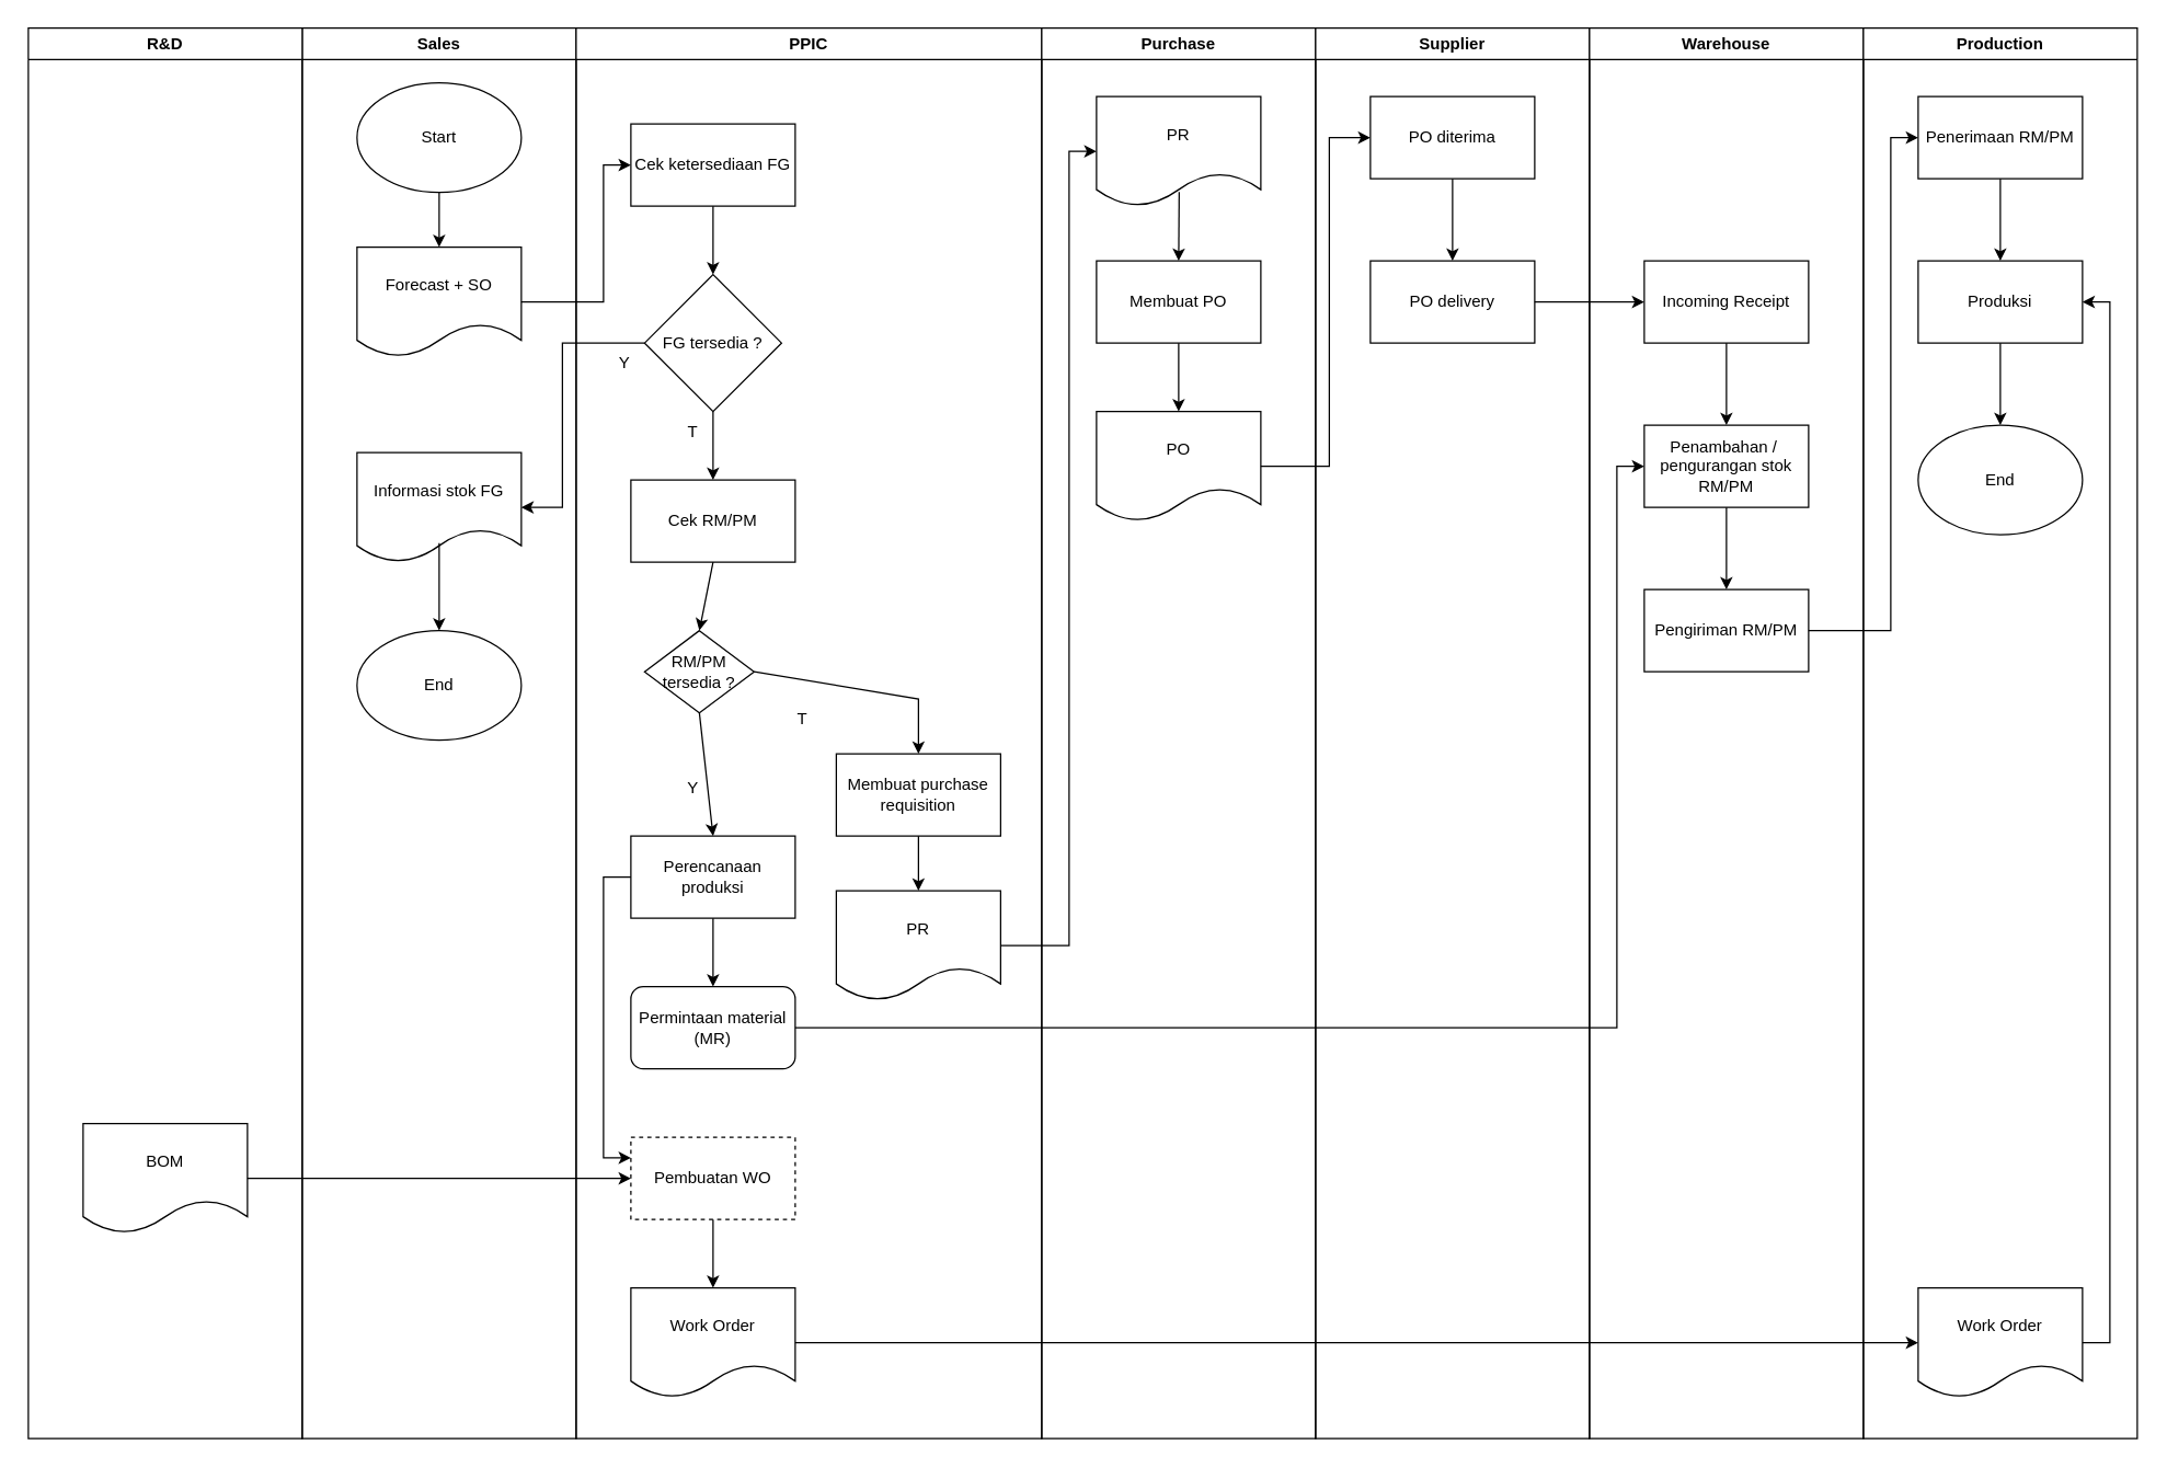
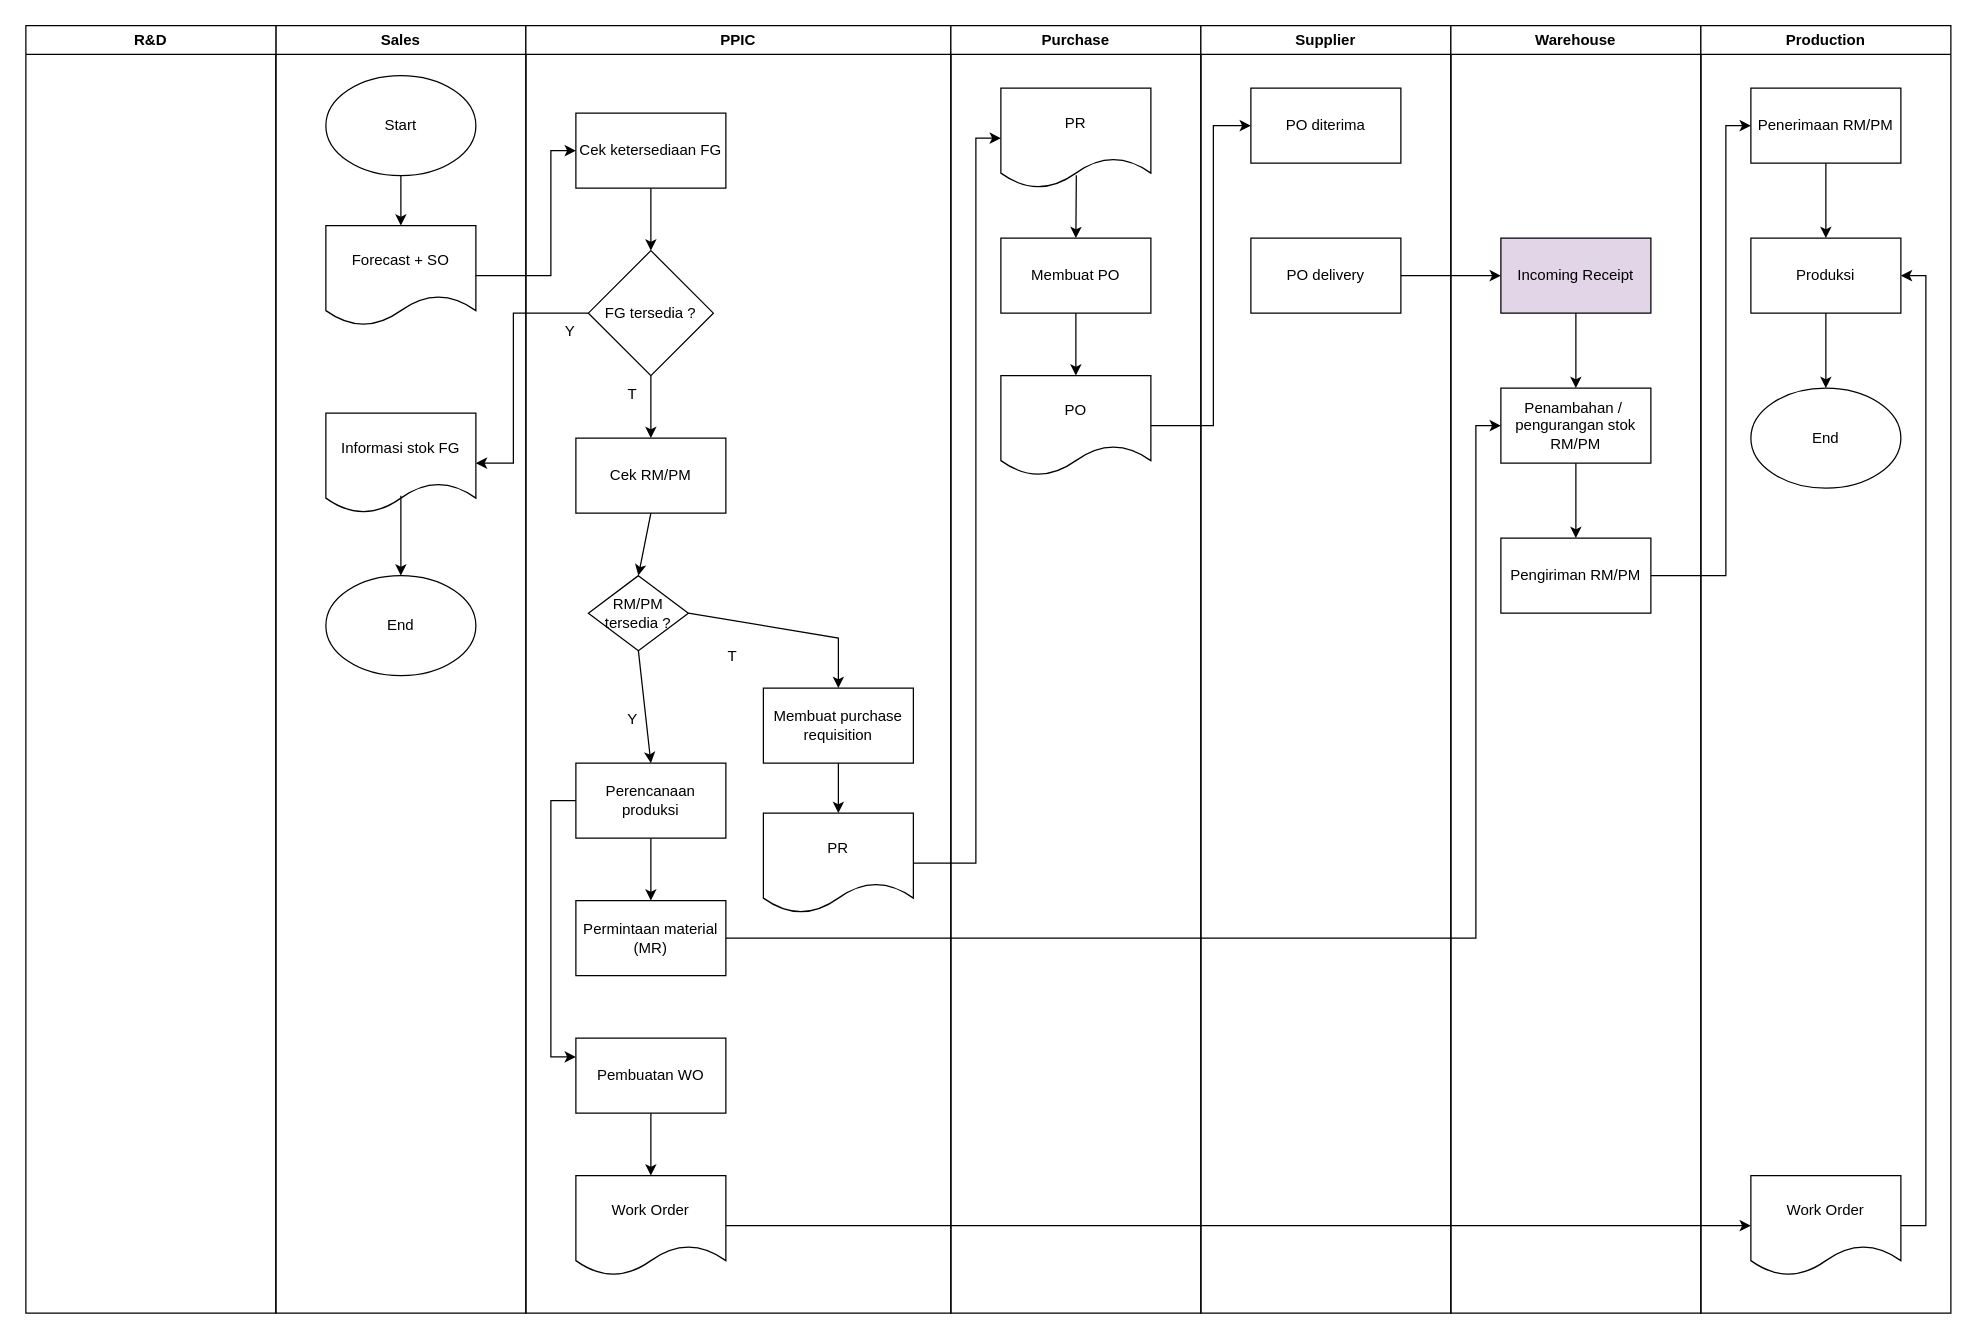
- <mxCell id="42" value="" style="endArrow=classic;html=1;rounded=0;exitX=0.5;exitY=1;exitDx=0;exitDy=0;entryX=0.5;entryY=0;entryDx=0;entryDy=0;" edge="1" parent="39" source="40" target="41"><mxGeometry width="50" height="50" relative="1" as="geometry"><mxPoint x="250" y="210" as="sourcePoint" /><mxPoint x="300" y="160" as="targetPoint" /></mxGeometry></mxCell>
- <mxCell id="44" value="Incoming Receipt" style="rounded=0;whiteSpace=wrap;html=1;" vertex="1" parent="43"><mxGeometry x="40" y="170" width="120" height="60" as="geometry" /></mxCell>
+ <mxCell id="44" value="Incoming Receipt" style="rounded=0;whiteSpace=wrap;html=1;fillColor=#e1d5e7;" vertex="1" parent="43"><mxGeometry x="40" y="170" width="120" height="60" as="geometry" /></mxCell>
- <mxCell id="19" value="Permintaan material (MR)" style="whiteSpace=wrap;html=1;rounded=1;" vertex="1" parent="9"><mxGeometry x="40" y="700" width="120" height="60" as="geometry" /></mxCell>
+ <mxCell id="19" value="Permintaan material (MR)" style="rounded=0;whiteSpace=wrap;html=1;" vertex="1" parent="9"><mxGeometry x="40" y="700" width="120" height="60" as="geometry" /></mxCell>
- <mxCell id="59" value="BOM" style="shape=document;whiteSpace=wrap;html=1;boundedLbl=1;" vertex="1" parent="58"><mxGeometry x="40" y="800" width="120" height="80" as="geometry" /></mxCell>
- <mxCell id="60" value="" style="endArrow=classic;html=1;rounded=0;exitX=1;exitY=0.5;exitDx=0;exitDy=0;entryX=0;entryY=0.5;entryDx=0;entryDy=0;" edge="1" parent="1" source="59" target="20"><mxGeometry width="50" height="50" relative="1" as="geometry"><mxPoint x="250" y="850" as="sourcePoint" /><mxPoint x="330" y="890" as="targetPoint" /></mxGeometry></mxCell>
- <mxCell id="20" value="Pembuatan WO" style="rounded=0;whiteSpace=wrap;html=1;dashed=1;" vertex="1" parent="9"><mxGeometry x="40" y="810" width="120" height="60" as="geometry" /></mxCell>
+ <mxCell id="20" value="Pembuatan WO" style="rounded=0;whiteSpace=wrap;html=1;" vertex="1" parent="9"><mxGeometry x="40" y="810" width="120" height="60" as="geometry" /></mxCell>
